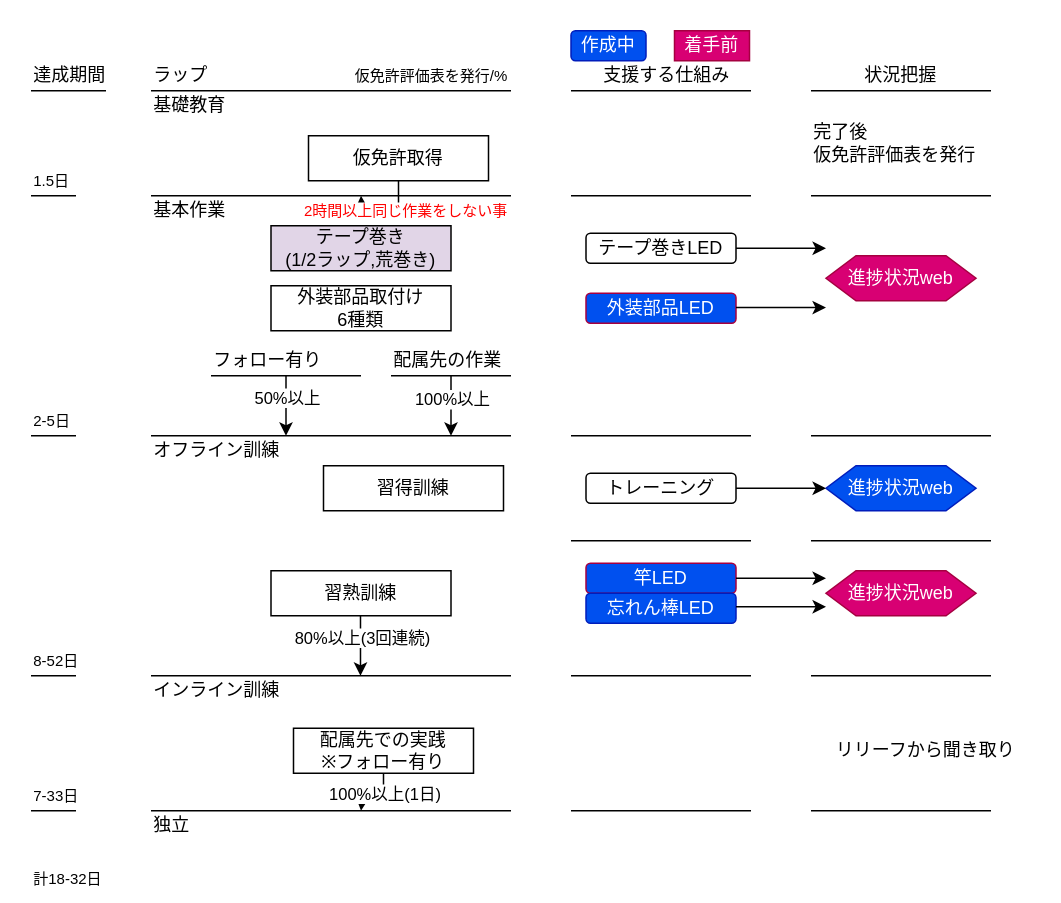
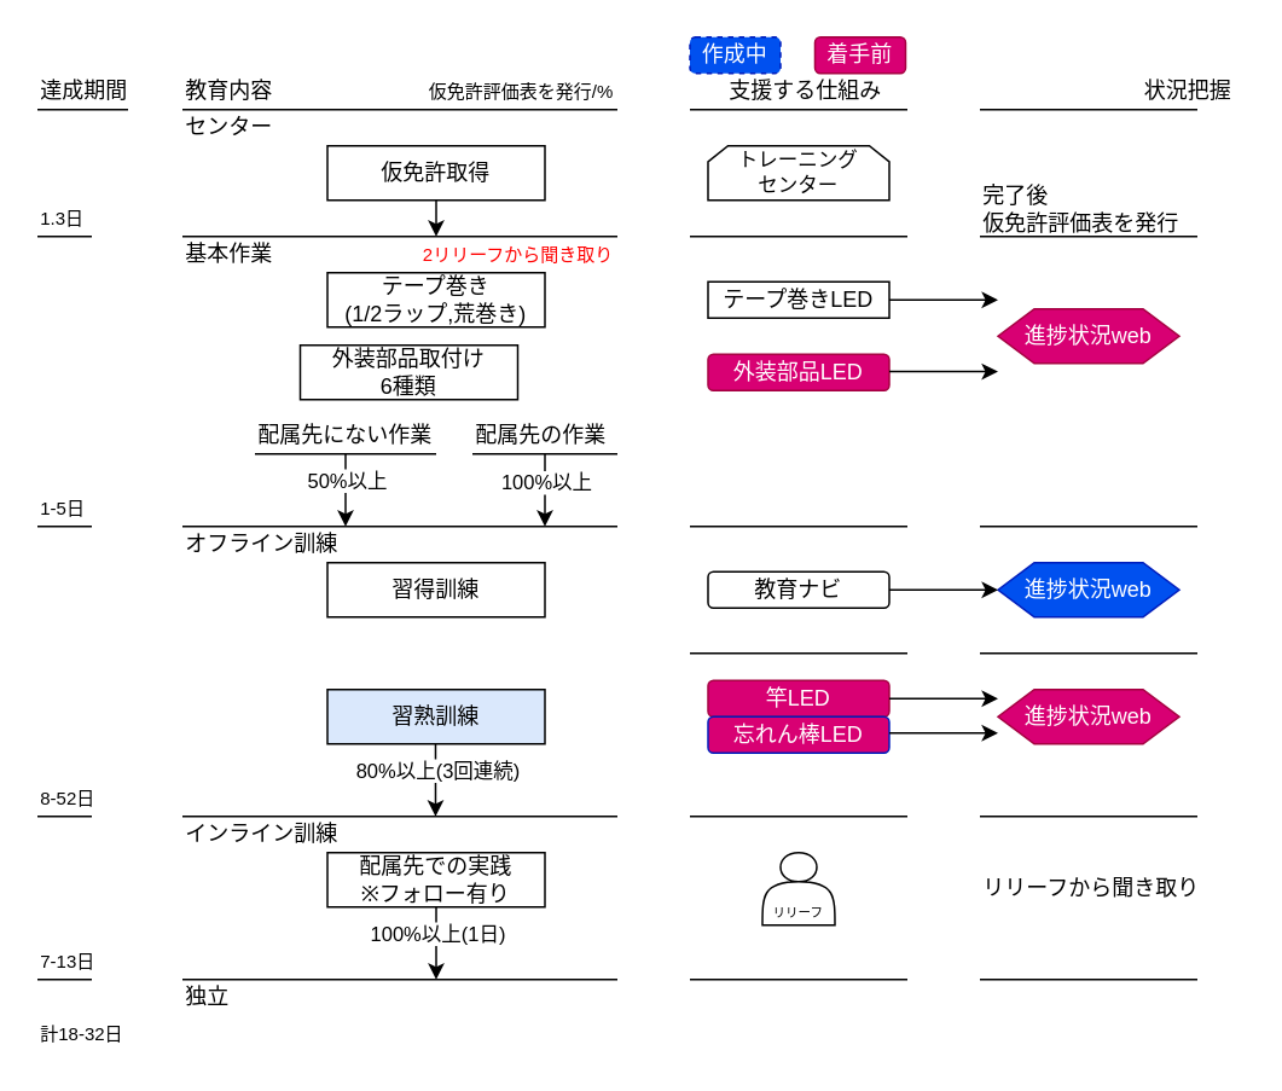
- <mxCell id="14" value="作成中" style="rounded=1;whiteSpace=wrap;html=1;align=center;fillColor=#0050ef;strokeColor=#001DBC;fontColor=#ffffff;" parent="1" vertex="1"><mxGeometry x="380" width="50" height="20" as="geometry" y="20" /></mxCell>
+ <mxCell id="14" value="作成中" style="rounded=1;whiteSpace=wrap;html=1;align=center;fillColor=#0050ef;strokeColor=#001DBC;fontColor=#ffffff;dashed=1;" parent="1" vertex="1"><mxGeometry x="380" width="50" height="20" as="geometry" y="20" /></mxCell>
- <mxCell id="13" value="着手前" style="whiteSpace=wrap;html=1;align=center;fillColor=#d80073;strokeColor=#A50040;fontColor=#ffffff;rounded=0;" parent="1" vertex="1"><mxGeometry x="449" width="50" height="20" as="geometry" y="20" /></mxCell>
+ <mxCell id="13" value="着手前" style="rounded=1;whiteSpace=wrap;html=1;align=center;fillColor=#d80073;strokeColor=#A50040;fontColor=#ffffff;" parent="1" vertex="1"><mxGeometry x="449" width="50" height="20" as="geometry" y="20" /></mxCell>
- <mxCell id="34" value="ラップ" style="text;html=1;strokeColor=none;fillColor=none;align=left;verticalAlign=middle;whiteSpace=wrap;rounded=0;" parent="1" vertex="1"><mxGeometry x="100" y="40" width="80" height="20" as="geometry" /></mxCell>
+ <mxCell id="34" value="教育内容" style="text;html=1;strokeColor=none;fillColor=none;align=left;verticalAlign=middle;whiteSpace=wrap;rounded=0;" parent="1" vertex="1"><mxGeometry x="100" y="40" width="80" height="20" as="geometry" /></mxCell>
- <mxCell id="11" value="状況把握" style="text;html=1;strokeColor=none;fillColor=none;align=center;verticalAlign=middle;whiteSpace=wrap;rounded=0;" parent="1" vertex="1"><mxGeometry x="560" y="40" width="80" height="20" as="geometry" /></mxCell>
+ <mxCell id="11" value="状況把握" style="text;html=1;strokeColor=none;fillColor=none;align=center;verticalAlign=middle;whiteSpace=wrap;rounded=0;" parent="1" vertex="1"><mxGeometry x="615" y="40" width="80" height="20" as="geometry" /></mxCell>
- <mxCell id="5" value="基礎教育" style="text;html=1;strokeColor=none;fillColor=none;align=left;verticalAlign=middle;whiteSpace=wrap;rounded=0;" parent="1" vertex="1"><mxGeometry x="100" y="60" width="80" height="20" as="geometry" /></mxCell>
+ <mxCell id="5" value="センター" style="text;html=1;strokeColor=none;fillColor=none;align=left;verticalAlign=middle;whiteSpace=wrap;rounded=0;" parent="1" vertex="1"><mxGeometry x="100" y="60" width="80" height="20" as="geometry" /></mxCell>
+ <mxCell id="62" value="トレーニング&lt;br&gt;&lt;div style=&quot;&quot;&gt;&lt;span&gt;センター&lt;/span&gt;&lt;/div&gt;" style="shape=loopLimit;whiteSpace=wrap;html=1;fontSize=11;align=center;size=11;" parent="1" vertex="1"><mxGeometry x="390" y="80" width="100" height="30" as="geometry" /></mxCell>
- <mxCell id="76" value="完了後&lt;br&gt;仮免許評価表を発行" style="text;html=1;strokeColor=none;fillColor=none;align=left;verticalAlign=middle;whiteSpace=wrap;rounded=0;" parent="1" vertex="1"><mxGeometry x="540" y="85" width="145" height="20" as="geometry" /></mxCell>
+ <mxCell id="76" value="完了後&lt;br&gt;仮免許評価表を発行" style="text;html=1;strokeColor=none;fillColor=none;align=left;verticalAlign=middle;whiteSpace=wrap;rounded=0;" parent="1" vertex="1"><mxGeometry x="540" y="105" width="145" height="20" as="geometry" /></mxCell>
- <mxCell id="3" value="仮免許取得" style="rounded=0;whiteSpace=wrap;html=1;" parent="1" vertex="1"><mxGeometry x="205" y="90" width="120" height="30" as="geometry" /></mxCell>
+ <mxCell id="3" value="仮免許取得" style="rounded=0;whiteSpace=wrap;html=1;" parent="1" vertex="1"><mxGeometry x="180" y="80" width="120" height="30" as="geometry" /></mxCell>
- <mxCell id="66" value="1.5日" style="text;html=1;strokeColor=none;fillColor=none;align=left;verticalAlign=middle;whiteSpace=wrap;rounded=0;fontSize=10;" parent="1" vertex="1"><mxGeometry y="110" width="50" height="20" as="geometry" x="20" /></mxCell>
+ <mxCell id="66" value="1.3日" style="text;html=1;strokeColor=none;fillColor=none;align=left;verticalAlign=middle;whiteSpace=wrap;rounded=0;fontSize=10;" parent="1" vertex="1"><mxGeometry y="110" width="50" height="20" as="geometry" x="20" /></mxCell>
- <mxCell id="77" value="2時間以上同じ作業をしない事" style="text;html=1;strokeColor=none;fillColor=none;align=right;verticalAlign=middle;whiteSpace=wrap;rounded=0;fontSize=10;labelBackgroundColor=#ffffff;fontColor=#FF0000;" parent="1" vertex="1"><mxGeometry x="180" y="130" width="160" height="20" as="geometry" /></mxCell>
+ <mxCell id="77" value="2リリーフから聞き取り" style="text;html=1;strokeColor=none;fillColor=none;align=right;verticalAlign=middle;whiteSpace=wrap;rounded=0;fontSize=10;labelBackgroundColor=#ffffff;fontColor=#FF0000;" parent="1" vertex="1"><mxGeometry x="180" y="130" width="160" height="20" as="geometry" /></mxCell>
- <mxCell id="16" value="テープ巻き&lt;br&gt;(1/2ラップ,荒巻き)" style="rounded=0;whiteSpace=wrap;html=1;fillColor=#e1d5e7;" parent="1" vertex="1"><mxGeometry x="180" y="150" width="120" height="30" as="geometry" /></mxCell>
+ <mxCell id="16" value="テープ巻き&lt;br&gt;(1/2ラップ,荒巻き)" style="rounded=0;whiteSpace=wrap;html=1;" parent="1" vertex="1"><mxGeometry x="180" y="150" width="120" height="30" as="geometry" /></mxCell>
- <mxCell id="29" value="テープ巻きLED" style="rounded=1;whiteSpace=wrap;html=1;align=center;" parent="1" vertex="1"><mxGeometry x="390" y="155" width="100" height="20" as="geometry" /></mxCell>
+ <mxCell id="29" value="テープ巻きLED" style="whiteSpace=wrap;html=1;align=center;rounded=0;" parent="1" vertex="1"><mxGeometry x="390" y="155" width="100" height="20" as="geometry" /></mxCell>
- <mxCell id="17" value="外装部品取付け&lt;br&gt;6種類" style="rounded=0;whiteSpace=wrap;html=1;" parent="1" vertex="1"><mxGeometry x="180" y="190" width="120" height="30" as="geometry" /></mxCell>
+ <mxCell id="17" value="外装部品取付け&lt;br&gt;6種類" style="rounded=0;whiteSpace=wrap;html=1;" parent="1" vertex="1"><mxGeometry x="165" y="190" width="120" height="30" as="geometry" /></mxCell>
- <mxCell id="30" value="外装部品LED" style="rounded=1;whiteSpace=wrap;html=1;align=center;fillColor=#0050ef;strokeColor=#A50040;fontColor=#ffffff;" parent="1" vertex="1"><mxGeometry x="390" y="195" width="100" height="20" as="geometry" /></mxCell>
+ <mxCell id="30" value="外装部品LED" style="rounded=1;whiteSpace=wrap;html=1;align=center;fillColor=#d80073;strokeColor=#A50040;fontColor=#ffffff;" parent="1" vertex="1"><mxGeometry x="390" y="195" width="100" height="20" as="geometry" /></mxCell>
- <mxCell id="19" value="フォロー有り" style="text;html=1;strokeColor=none;fillColor=none;align=left;verticalAlign=middle;whiteSpace=wrap;rounded=0;" parent="1" vertex="1"><mxGeometry x="140" y="230" width="110" height="20" as="geometry" /></mxCell>
+ <mxCell id="19" value="配属先にない作業" style="text;html=1;strokeColor=none;fillColor=none;align=left;verticalAlign=middle;whiteSpace=wrap;rounded=0;" parent="1" vertex="1"><mxGeometry x="140" y="230" width="110" height="20" as="geometry" /></mxCell>
- <mxCell id="68" value="2-5日" style="text;html=1;strokeColor=none;fillColor=none;align=left;verticalAlign=middle;whiteSpace=wrap;rounded=0;fontSize=10;" parent="1" vertex="1"><mxGeometry y="270" width="50" height="20" as="geometry" x="20" /></mxCell>
+ <mxCell id="68" value="1-5日" style="text;html=1;strokeColor=none;fillColor=none;align=left;verticalAlign=middle;whiteSpace=wrap;rounded=0;fontSize=10;" parent="1" vertex="1"><mxGeometry y="270" width="50" height="20" as="geometry" x="20" /></mxCell>
- <mxCell id="37" value="習得訓練" style="rounded=0;whiteSpace=wrap;html=1;" parent="1" vertex="1"><mxGeometry x="215" y="310" width="120" height="30" as="geometry" /></mxCell>
+ <mxCell id="37" value="習得訓練" style="rounded=0;whiteSpace=wrap;html=1;" parent="1" vertex="1"><mxGeometry x="180" y="310" width="120" height="30" as="geometry" /></mxCell>
- <mxCell id="40" value="トレーニング" style="rounded=1;whiteSpace=wrap;html=1;align=center;" parent="1" vertex="1"><mxGeometry x="390" y="315" width="100" height="20" as="geometry" /></mxCell>
+ <mxCell id="40" value="教育ナビ" style="rounded=1;whiteSpace=wrap;html=1;align=center;" parent="1" vertex="1"><mxGeometry x="390" y="315" width="100" height="20" as="geometry" /></mxCell>
- <mxCell id="43" value="竿LED" style="rounded=1;whiteSpace=wrap;html=1;align=center;fillColor=#0050ef;strokeColor=#A50040;fontColor=#ffffff;" parent="1" vertex="1"><mxGeometry x="390" y="375" width="100" height="20" as="geometry" /></mxCell>
+ <mxCell id="43" value="竿LED" style="rounded=1;whiteSpace=wrap;html=1;align=center;fillColor=#d80073;strokeColor=#A50040;fontColor=#ffffff;" parent="1" vertex="1"><mxGeometry x="390" y="375" width="100" height="20" as="geometry" /></mxCell>
- <mxCell id="42" value="習熟訓練" style="rounded=0;whiteSpace=wrap;html=1;" parent="1" vertex="1"><mxGeometry x="180" y="380" width="120" height="30" as="geometry" /></mxCell>
+ <mxCell id="42" value="習熟訓練" style="rounded=0;whiteSpace=wrap;html=1;fillColor=#dae8fc;" parent="1" vertex="1"><mxGeometry x="180" y="380" width="120" height="30" as="geometry" /></mxCell>
- <mxCell id="44" value="忘れん棒LED" style="rounded=1;whiteSpace=wrap;html=1;align=center;fillColor=#0050ef;strokeColor=#001DBC;fontColor=#ffffff;" parent="1" vertex="1"><mxGeometry x="390" y="395" width="100" height="20" as="geometry" /></mxCell>
+ <mxCell id="44" value="忘れん棒LED" style="rounded=1;whiteSpace=wrap;html=1;align=center;fillColor=#d80073;strokeColor=#001DBC;fontColor=#ffffff;" parent="1" vertex="1"><mxGeometry x="390" y="395" width="100" height="20" as="geometry" /></mxCell>
+ <mxCell id="74" value="リリーフ" style="shape=actor;whiteSpace=wrap;html=1;fontSize=7;align=center;verticalAlign=bottom;" parent="1" vertex="1"><mxGeometry x="420" y="470" width="40" height="40" as="geometry" /></mxCell>
- <mxCell id="57" value="配属先での実践&lt;br&gt;※フォロー有り" style="rounded=0;whiteSpace=wrap;html=1;" parent="1" vertex="1"><mxGeometry x="195" y="485" width="120" height="30" as="geometry" /></mxCell>
+ <mxCell id="57" value="配属先での実践&lt;br&gt;※フォロー有り" style="rounded=0;whiteSpace=wrap;html=1;" parent="1" vertex="1"><mxGeometry x="180" y="470" width="120" height="30" as="geometry" /></mxCell>
- <mxCell id="75" value="リリーフから聞き取り" style="text;html=1;strokeColor=none;fillColor=none;align=left;verticalAlign=middle;whiteSpace=wrap;rounded=0;" parent="1" vertex="1"><mxGeometry x="555" y="490" width="145" height="20" as="geometry" /></mxCell>
+ <mxCell id="75" value="リリーフから聞き取り" style="text;html=1;strokeColor=none;fillColor=none;align=left;verticalAlign=middle;whiteSpace=wrap;rounded=0;" parent="1" vertex="1"><mxGeometry x="540" y="480" width="145" height="20" as="geometry" /></mxCell>
- <mxCell id="72" value="7-33日" style="text;html=1;strokeColor=none;fillColor=none;align=left;verticalAlign=middle;whiteSpace=wrap;rounded=0;fontSize=10;" parent="1" vertex="1"><mxGeometry y="520" width="50" height="20" as="geometry" x="20" /></mxCell>
+ <mxCell id="72" value="7-13日" style="text;html=1;strokeColor=none;fillColor=none;align=left;verticalAlign=middle;whiteSpace=wrap;rounded=0;fontSize=10;" parent="1" vertex="1"><mxGeometry y="520" width="50" height="20" as="geometry" x="20" /></mxCell>
- <mxCell id="73" value="計18-32日" style="text;html=1;strokeColor=none;fillColor=none;align=left;verticalAlign=middle;whiteSpace=wrap;rounded=0;fontSize=10;" parent="1" vertex="1"><mxGeometry x="20" y="575" width="50" height="20" as="geometry" /></mxCell>
+ <mxCell id="73" value="計18-32日" style="text;html=1;strokeColor=none;fillColor=none;align=left;verticalAlign=middle;whiteSpace=wrap;rounded=0;fontSize=10;" parent="1" vertex="1"><mxGeometry y="560" width="50" height="20" as="geometry" x="20" /></mxCell>
